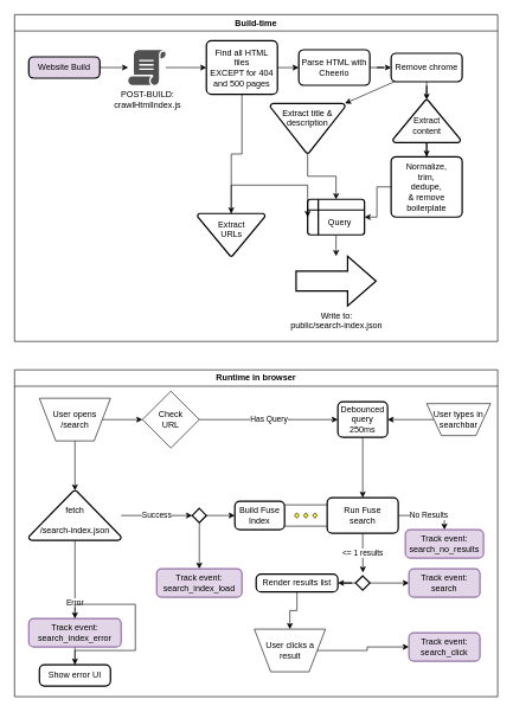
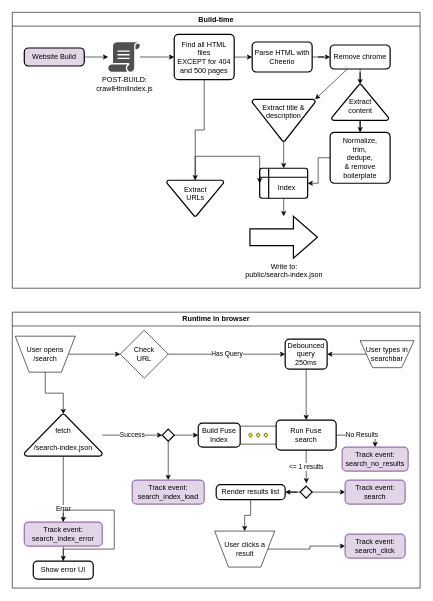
- <mxCell id="18" value="&lt;div&gt;&lt;div&gt;Extract title &amp;amp; description&lt;/div&gt;&lt;/div&gt;&lt;div&gt;&lt;br&gt;&lt;/div&gt;&lt;div&gt;&lt;br&gt;&lt;/div&gt;" style="strokeWidth=2;html=1;shape=mxgraph.flowchart.merge_or_storage;whiteSpace=wrap;" vertex="1" parent="2"><mxGeometry x="360" y="125" width="105" height="70" as="geometry" /></mxCell>
+ <mxCell id="18" value="&lt;div&gt;&lt;div&gt;Extract title &amp;amp; description&lt;/div&gt;&lt;/div&gt;&lt;div&gt;&lt;br&gt;&lt;/div&gt;&lt;div&gt;&lt;br&gt;&lt;/div&gt;" style="strokeWidth=2;html=1;shape=mxgraph.flowchart.merge_or_storage;whiteSpace=wrap;" vertex="1" parent="2"><mxGeometry x="400" y="145" width="105" height="70" as="geometry" /></mxCell>
- <mxCell id="11" value="&lt;div&gt;&lt;br&gt;&lt;/div&gt;&amp;nbsp; &amp;nbsp;Query" style="shape=internalStorage;whiteSpace=wrap;html=1;dx=15;dy=15;rounded=1;arcSize=8;strokeWidth=2;" vertex="1" parent="2"><mxGeometry x="412.5" y="260" width="80" height="50" as="geometry" /></mxCell>
+ <mxCell id="11" value="&lt;div&gt;&lt;br&gt;&lt;/div&gt;&amp;nbsp; &amp;nbsp;Index" style="shape=internalStorage;whiteSpace=wrap;html=1;dx=15;dy=15;rounded=1;arcSize=8;strokeWidth=2;" vertex="1" parent="2"><mxGeometry x="412.5" y="260" width="80" height="50" as="geometry" /></mxCell>
- <mxCell id="28" value="User opens&lt;div&gt;/search&lt;/div&gt;" style="verticalLabelPosition=middle;verticalAlign=middle;html=1;shape=trapezoid;perimeter=trapezoidPerimeter;whiteSpace=wrap;size=0.23;arcSize=10;flipV=1;labelPosition=center;align=center;" vertex="1" parent="26"><mxGeometry x="35" y="40" width="100" height="60" as="geometry" /></mxCell>
+ <mxCell id="28" value="User opens&lt;div&gt;/search&lt;/div&gt;" style="verticalLabelPosition=middle;verticalAlign=middle;html=1;shape=trapezoid;perimeter=trapezoidPerimeter;whiteSpace=wrap;size=0.23;arcSize=10;flipV=1;labelPosition=center;align=center;" vertex="1" parent="26"><mxGeometry x="5" y="40" width="100" height="60" as="geometry" /></mxCell>
